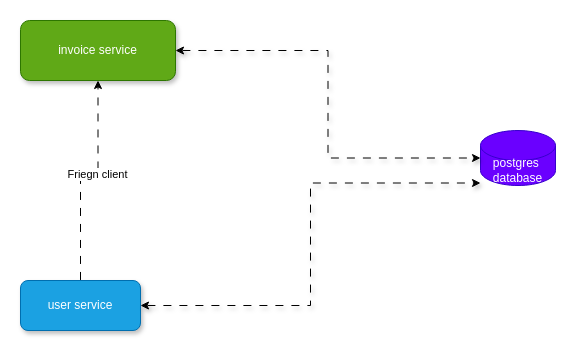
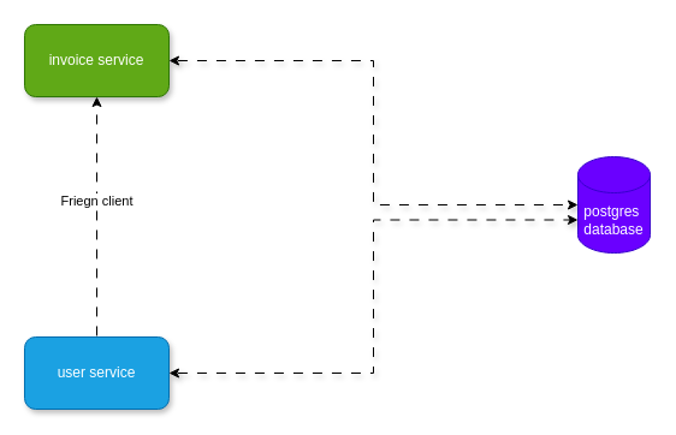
- <mxCell id="5" value="invoice service" style="rounded=1;whiteSpace=wrap;html=1;fillColor=#60a917;fontColor=#ffffff;strokeColor=#2D7600;fillStyle=auto;glass=0;shadow=1;" vertex="1" parent="1"><mxGeometry x="20" y="20" width="155" height="60" as="geometry" /></mxCell>
+ <mxCell id="5" value="invoice service" style="rounded=1;whiteSpace=wrap;html=1;fillColor=#60a917;fontColor=#ffffff;strokeColor=#2D7600;fillStyle=auto;glass=0;shadow=1;" vertex="1" parent="1"><mxGeometry x="20" y="20" width="120" height="60" as="geometry" /></mxCell>
- <mxCell id="6" value="postgres&amp;nbsp;&lt;div&gt;database&lt;/div&gt;" style="shape=cylinder3;whiteSpace=wrap;html=1;boundedLbl=1;backgroundOutline=1;size=15;fillColor=#6a00ff;fontColor=#ffffff;strokeColor=#3700CC;" vertex="1" parent="1"><mxGeometry x="480" y="130" width="75" height="55" as="geometry" /></mxCell>
+ <mxCell id="6" value="postgres&amp;nbsp;&lt;div&gt;database&lt;/div&gt;" style="shape=cylinder3;whiteSpace=wrap;html=1;boundedLbl=1;backgroundOutline=1;size=15;fillColor=#6a00ff;fontColor=#ffffff;strokeColor=#3700CC;" vertex="1" parent="1"><mxGeometry x="480" y="130" width="60" height="80" as="geometry" /></mxCell>
- <mxCell id="4" value="user service" style="rounded=1;whiteSpace=wrap;html=1;fillColor=#1ba1e2;fontColor=#ffffff;strokeColor=#006EAF;shadow=1;" vertex="1" parent="1"><mxGeometry x="20" y="280" width="120" height="50" as="geometry" /></mxCell>
+ <mxCell id="4" value="user service" style="rounded=1;whiteSpace=wrap;html=1;fillColor=#1ba1e2;fontColor=#ffffff;strokeColor=#006EAF;shadow=1;" vertex="1" parent="1"><mxGeometry x="20" y="280" width="120" height="60" as="geometry" /></mxCell>
